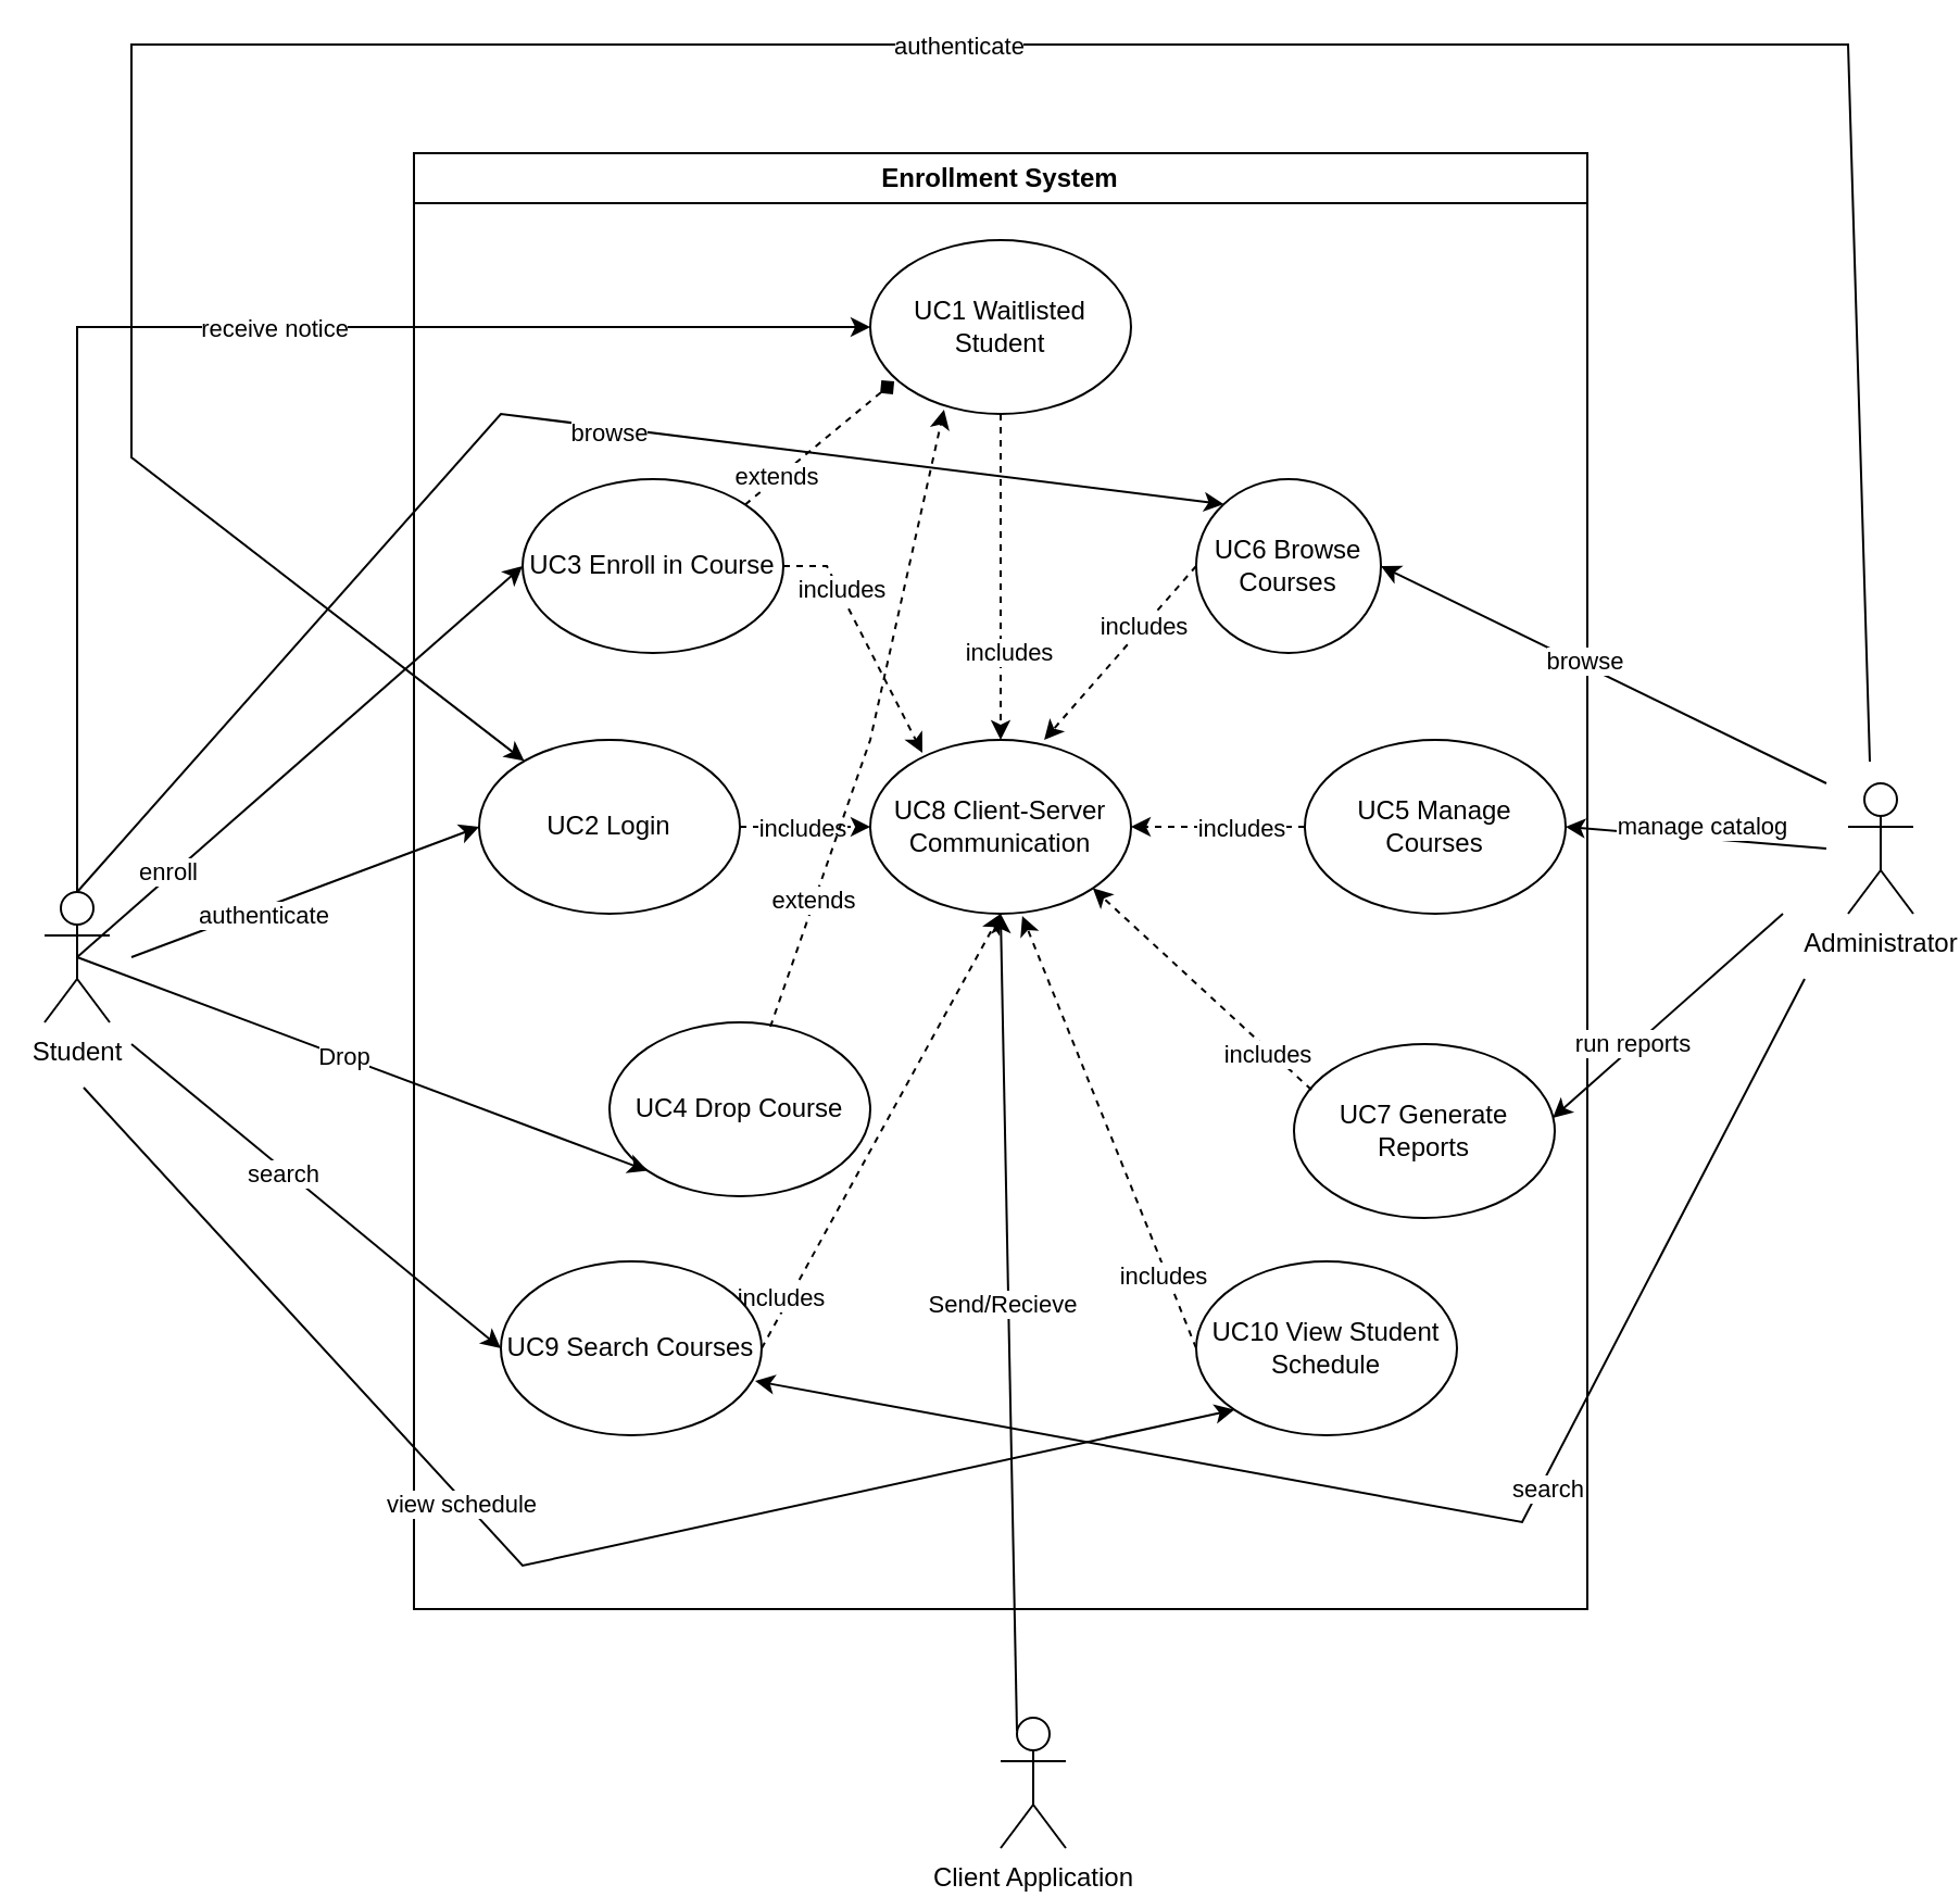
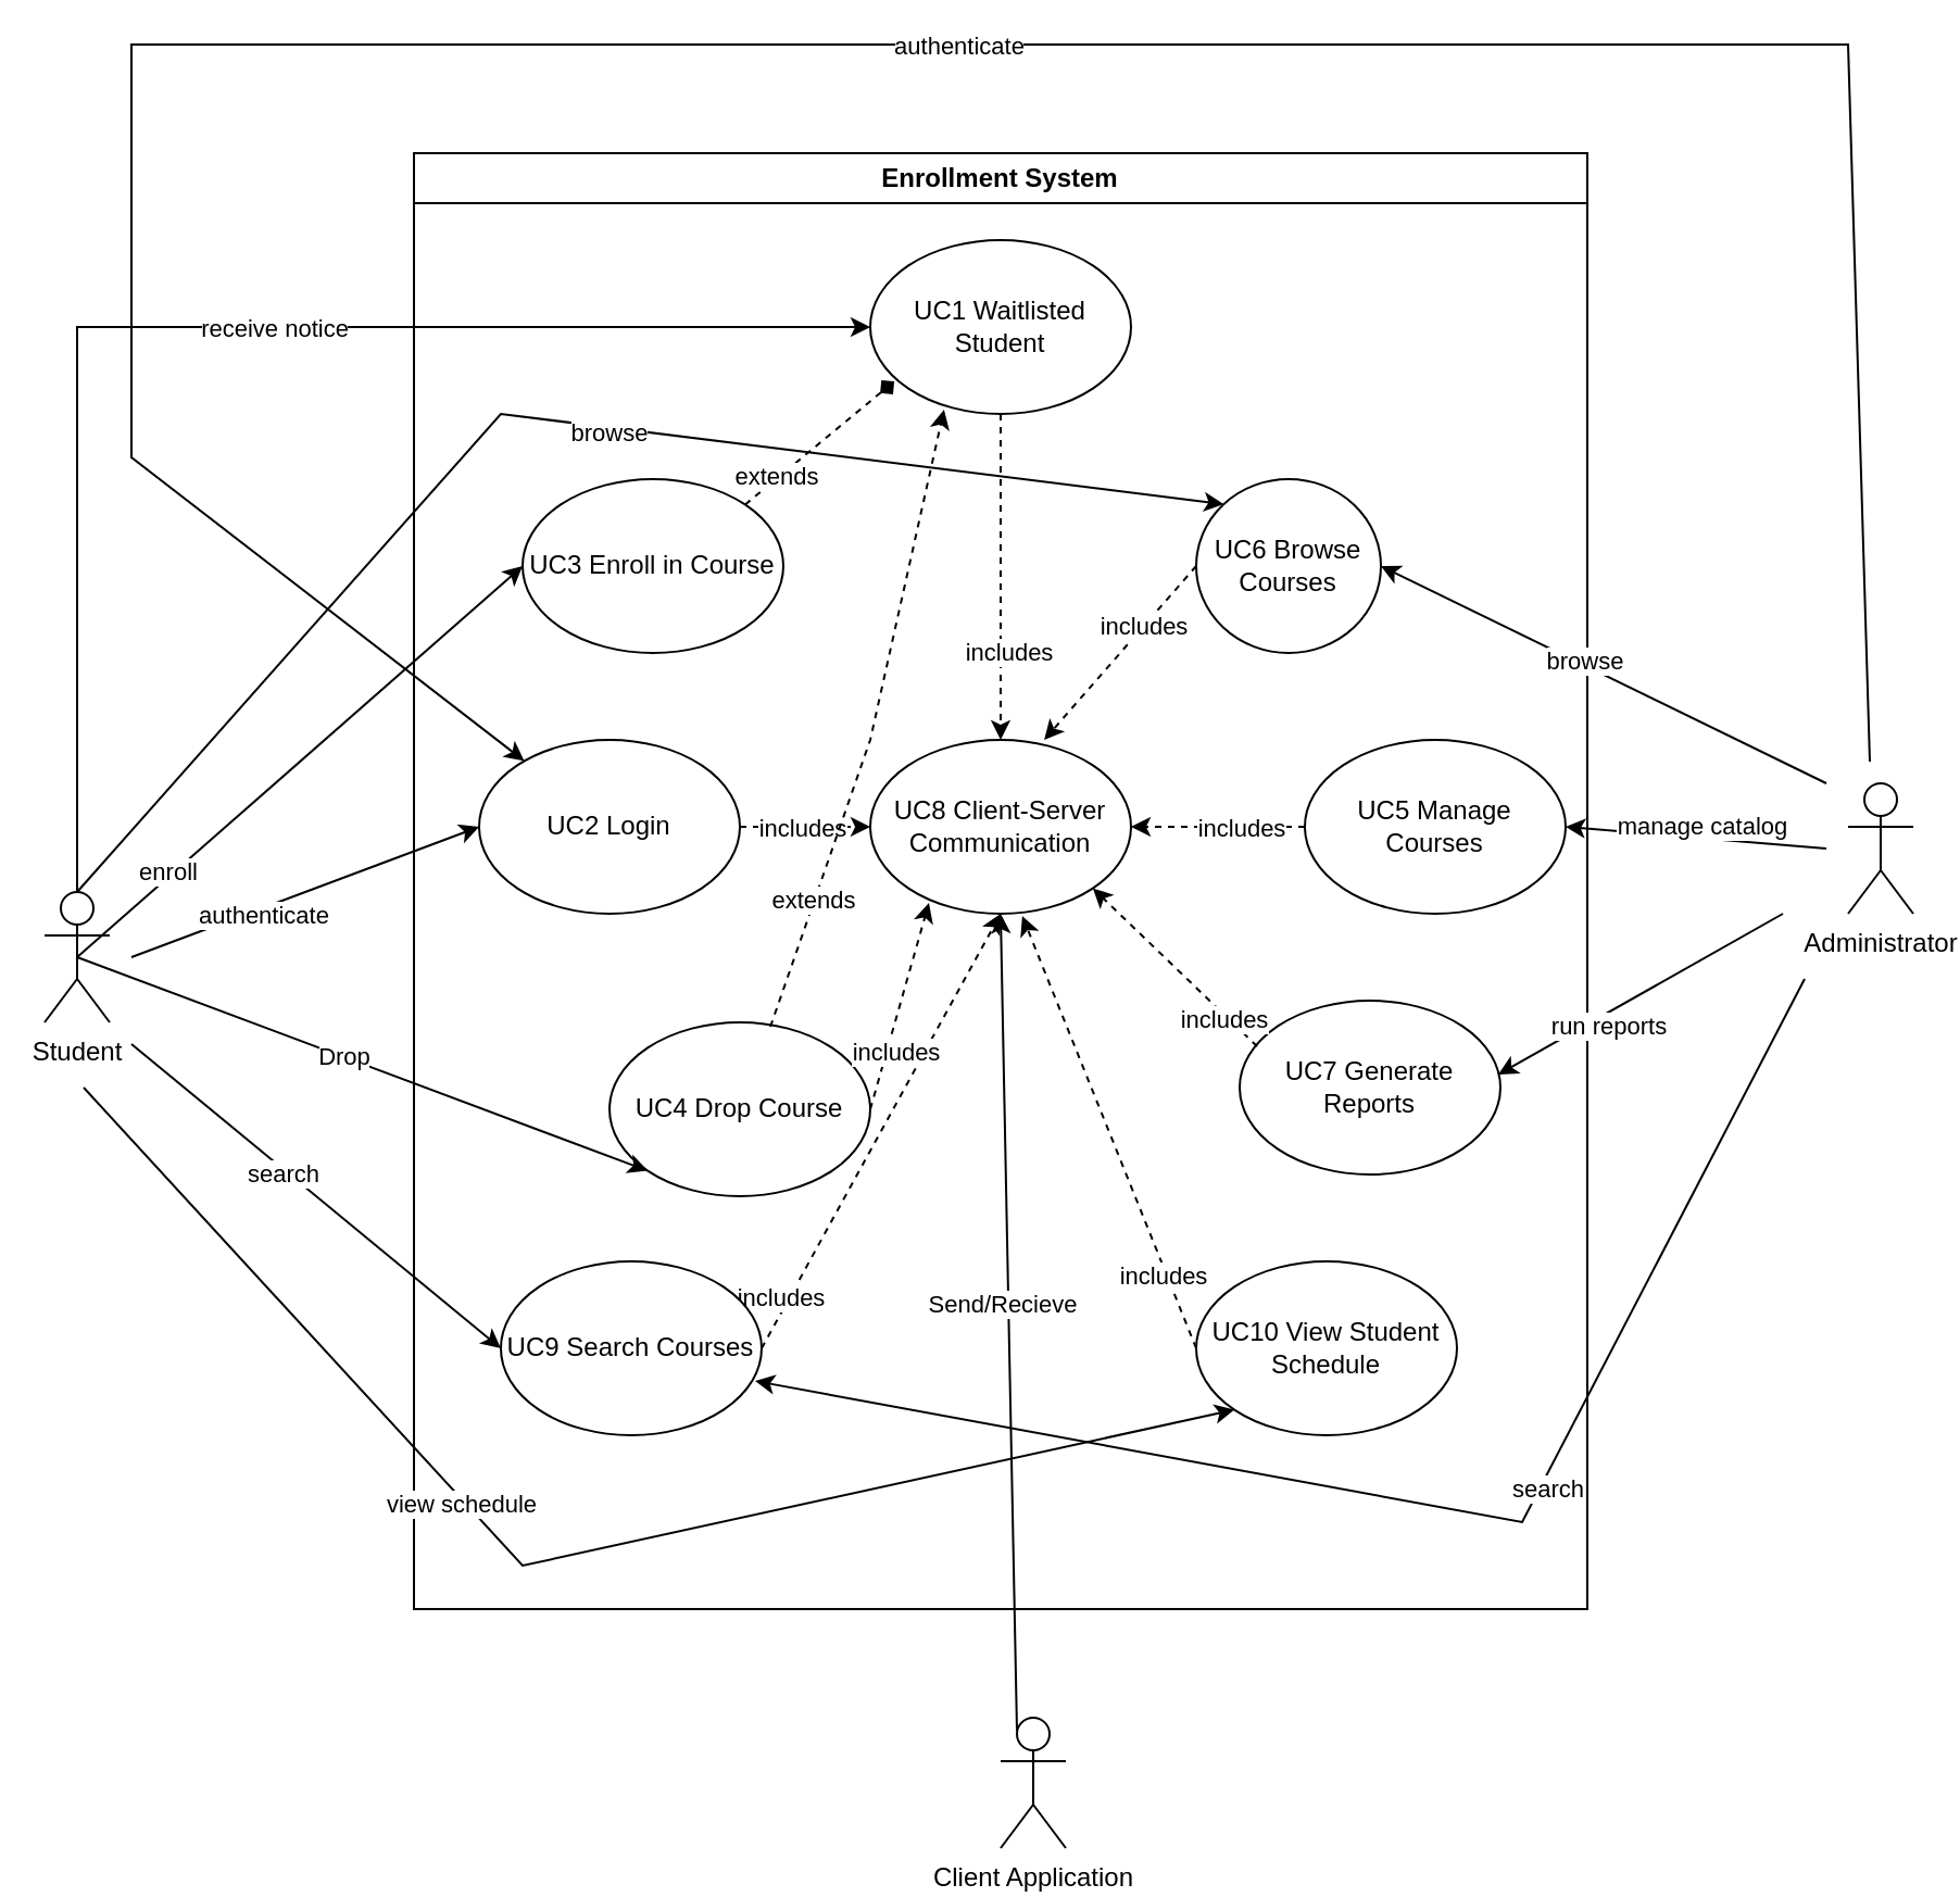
- <mxCell id="26" style="edgeStyle=classic;rounded=0;orthogonalLoop=1;jettySize=auto;html=1;exitX=1;exitY=0.5;exitDx=0;exitDy=0;entryX=0.2;entryY=0.075;entryDx=0;entryDy=0;dashed=1;entryPerimeter=0;" edge="1" parent="2" source="6" target="19"><mxGeometry relative="1" as="geometry"><Array as="points"><mxPoint x="190" y="190" /></Array></mxGeometry></mxCell>
- <mxCell id="27" value="&lt;font style=&quot;font-size: 11px;&quot;&gt;includes&lt;/font&gt;" style="edgeLabel;html=1;align=center;verticalAlign=middle;resizable=0;points=[];rotation=0;" vertex="1" connectable="0" parent="26"><mxGeometry x="-0.455" relative="1" as="geometry"><mxPoint x="1" as="offset" /></mxGeometry></mxCell>
+ <mxCell id="24" style="edgeStyle=classic;rounded=0;orthogonalLoop=1;jettySize=auto;html=1;exitX=1;exitY=0.5;exitDx=0;exitDy=0;entryX=0.225;entryY=0.938;entryDx=0;entryDy=0;entryPerimeter=0;dashed=1;" edge="1" parent="2" source="16" target="19"><mxGeometry relative="1" as="geometry" /></mxCell>
+ <mxCell id="25" value="includes" style="edgeLabel;html=1;align=center;verticalAlign=middle;resizable=0;points=[];" vertex="1" connectable="0" parent="24"><mxGeometry x="-0.421" y="-4" relative="1" as="geometry"><mxPoint as="offset" /></mxGeometry></mxCell>
- <mxCell id="17" value="UC7 Generate Reports" style="ellipse;whiteSpace=wrap;html=1;" vertex="1" parent="2"><mxGeometry x="405" y="410" width="120" height="80" as="geometry" /></mxCell>
+ <mxCell id="17" value="UC7 Generate Reports" style="ellipse;whiteSpace=wrap;html=1;" vertex="1" parent="2"><mxGeometry x="380" y="390" width="120" height="80" as="geometry" /></mxCell>
